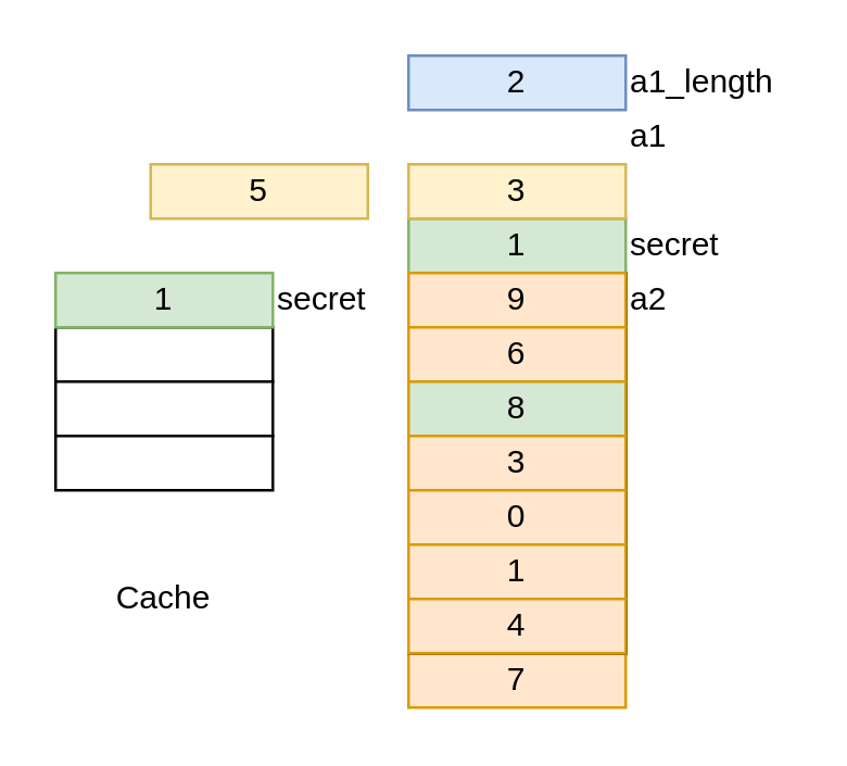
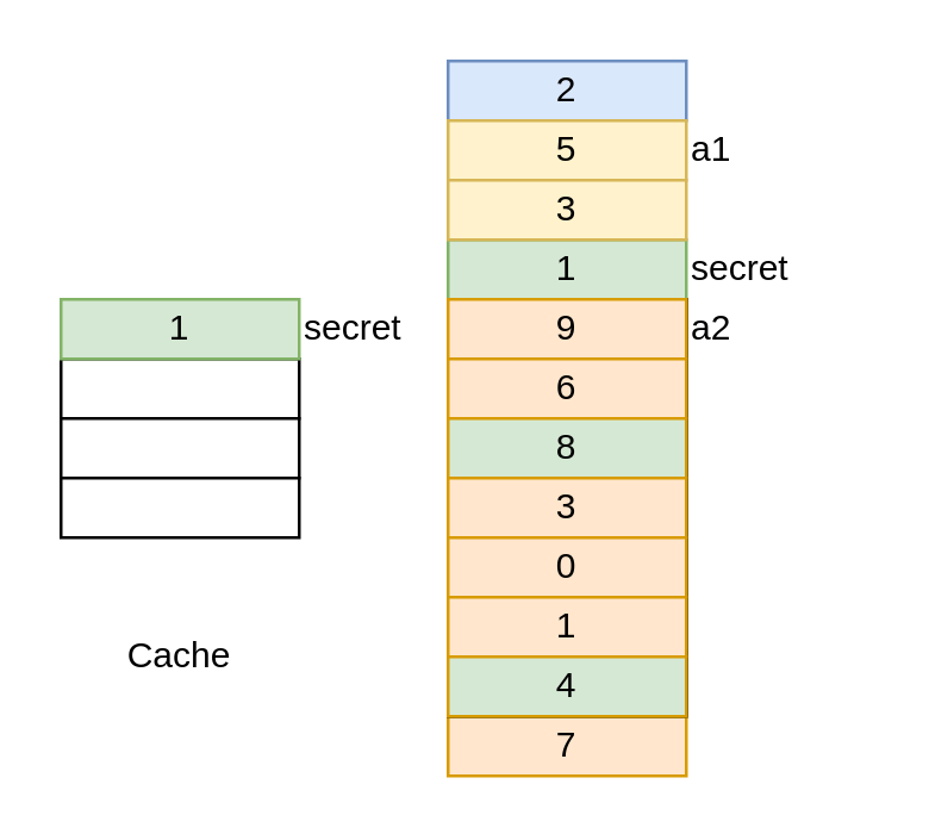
- <mxCell id="14" value="a1_length" style="text;html=1;strokeColor=none;fillColor=none;align=left;verticalAlign=middle;whiteSpace=wrap;rounded=0;" vertex="1" parent="1"><mxGeometry x="230" width="60" height="20" as="geometry" y="20" /></mxCell>
- <mxCell id="4" value="5" style="rounded=0;whiteSpace=wrap;html=1;fillColor=#fff2cc;strokeColor=#d6b656;" vertex="1" parent="1"><mxGeometry x="55" y="60" width="80" height="20" as="geometry" /></mxCell>
+ <mxCell id="4" value="5" style="rounded=0;whiteSpace=wrap;html=1;fillColor=#fff2cc;strokeColor=#d6b656;" vertex="1" parent="1"><mxGeometry x="150" y="40" width="80" height="20" as="geometry" /></mxCell>
- <mxCell id="34" value="4" style="rounded=0;whiteSpace=wrap;html=1;fillColor=#ffe6cc;strokeColor=#d79b00;" vertex="1" parent="1"><mxGeometry x="150" y="220" width="80" height="20" as="geometry" /></mxCell>
+ <mxCell id="34" value="4" style="rounded=0;whiteSpace=wrap;html=1;fillColor=#d5e8d4;strokeColor=#d79b00;" vertex="1" parent="1"><mxGeometry x="150" y="220" width="80" height="20" as="geometry" /></mxCell>
